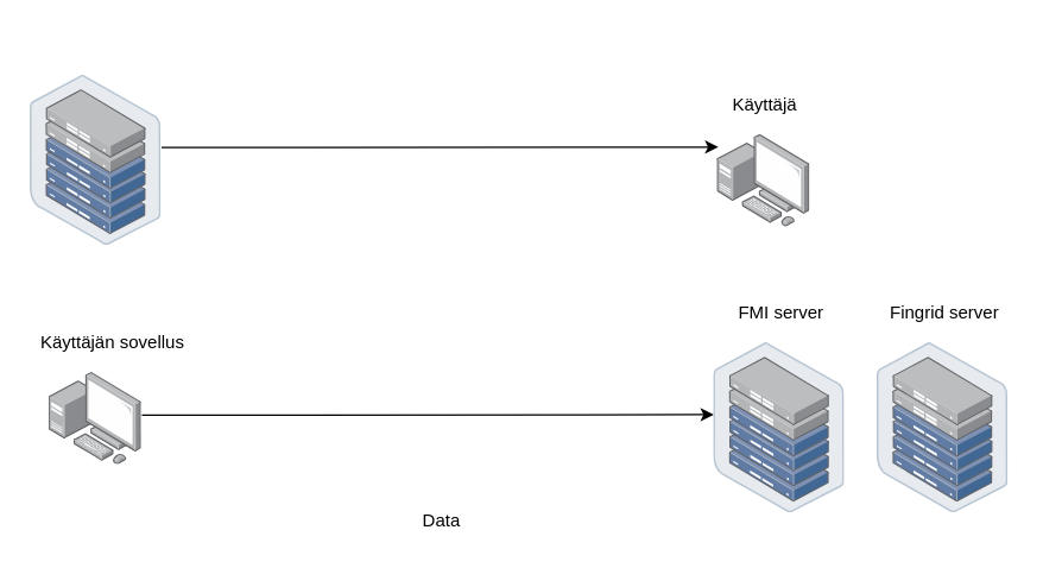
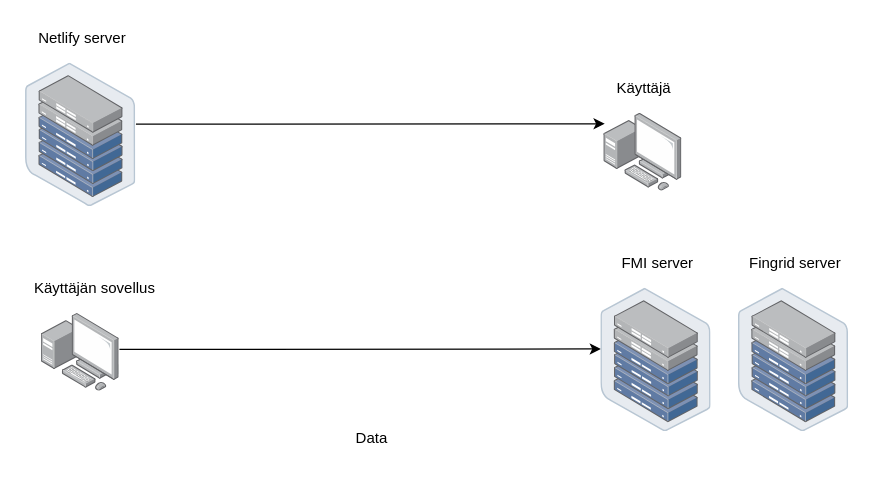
+ <mxCell id="3" value="Netlify server" style="text;html=1;align=center;verticalAlign=middle;resizable=0;points=[];autosize=1;" vertex="1" parent="2"><mxGeometry width="90" height="20" as="geometry" /></mxCell>
